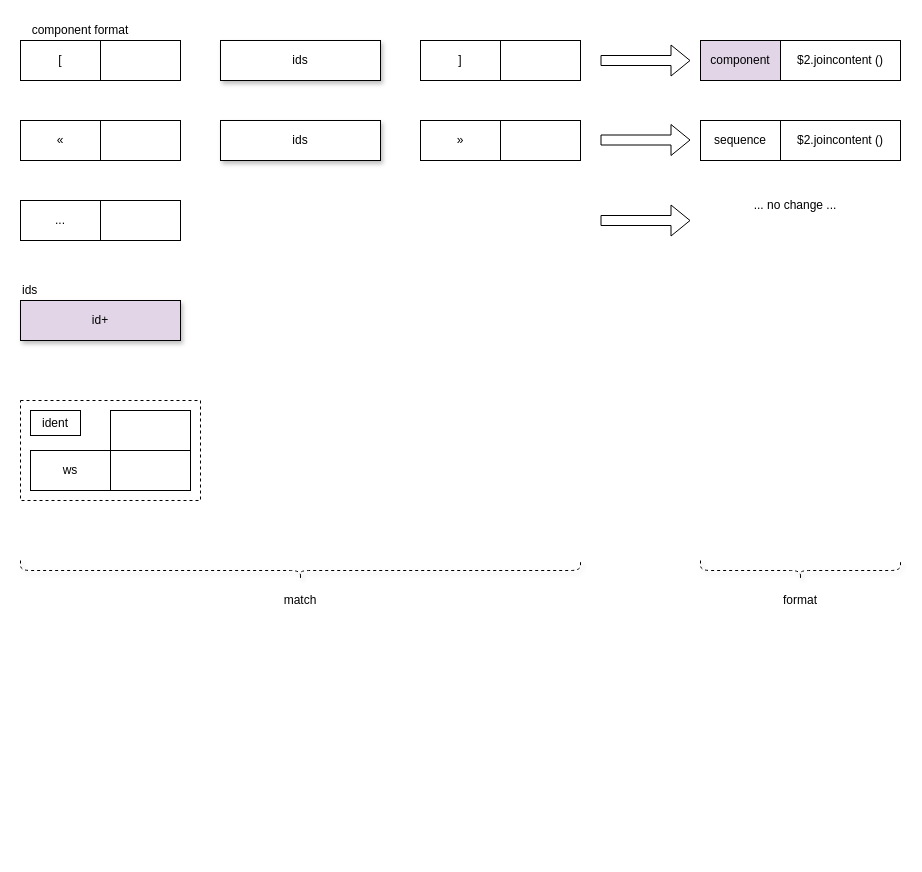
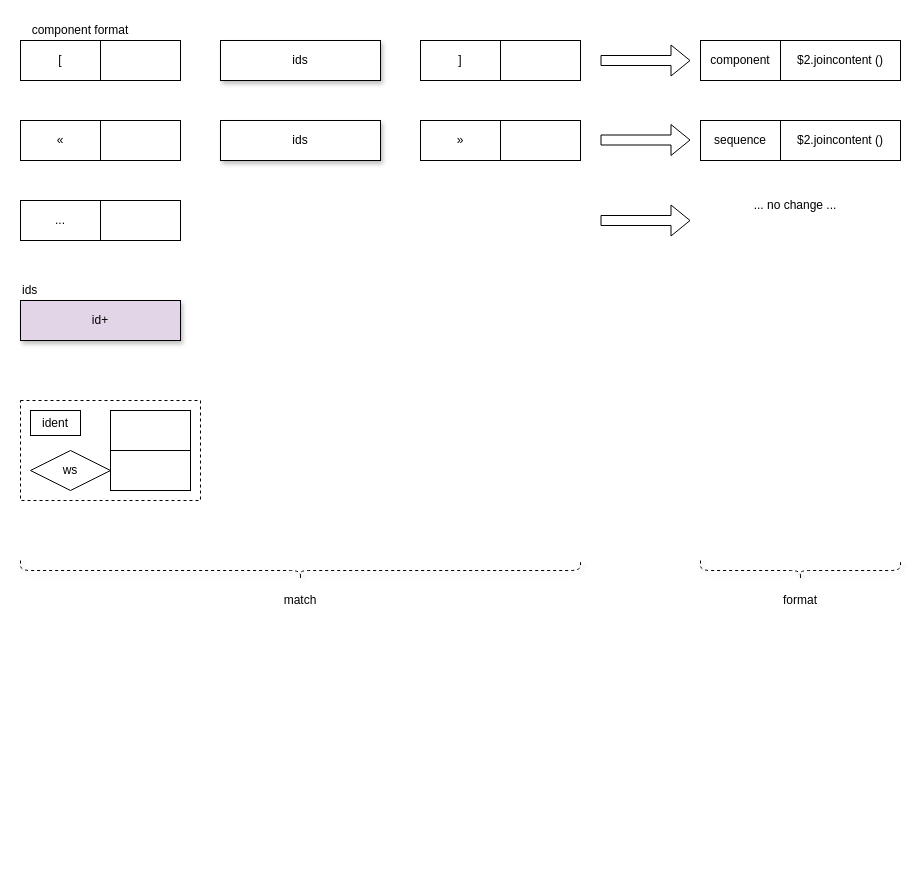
- <mxCell id="13" value="component" style="rounded=0;whiteSpace=wrap;html=1;fillColor=#e1d5e7;" vertex="1" parent="1"><mxGeometry x="700" y="40" width="80" height="40" as="geometry" /></mxCell>
+ <mxCell id="13" value="component" style="rounded=0;whiteSpace=wrap;html=1;" vertex="1" parent="1"><mxGeometry x="700" y="40" width="80" height="40" as="geometry" /></mxCell>
- <mxCell id="21" value="ws" style="rounded=0;whiteSpace=wrap;html=1;" vertex="1" parent="1"><mxGeometry x="30" y="450" width="80" height="40" as="geometry" /></mxCell>
+ <mxCell id="21" value="ws" style="rhombus;whiteSpace=wrap;html=1;" vertex="1" parent="1"><mxGeometry x="30" y="450" width="80" height="40" as="geometry" /></mxCell>
